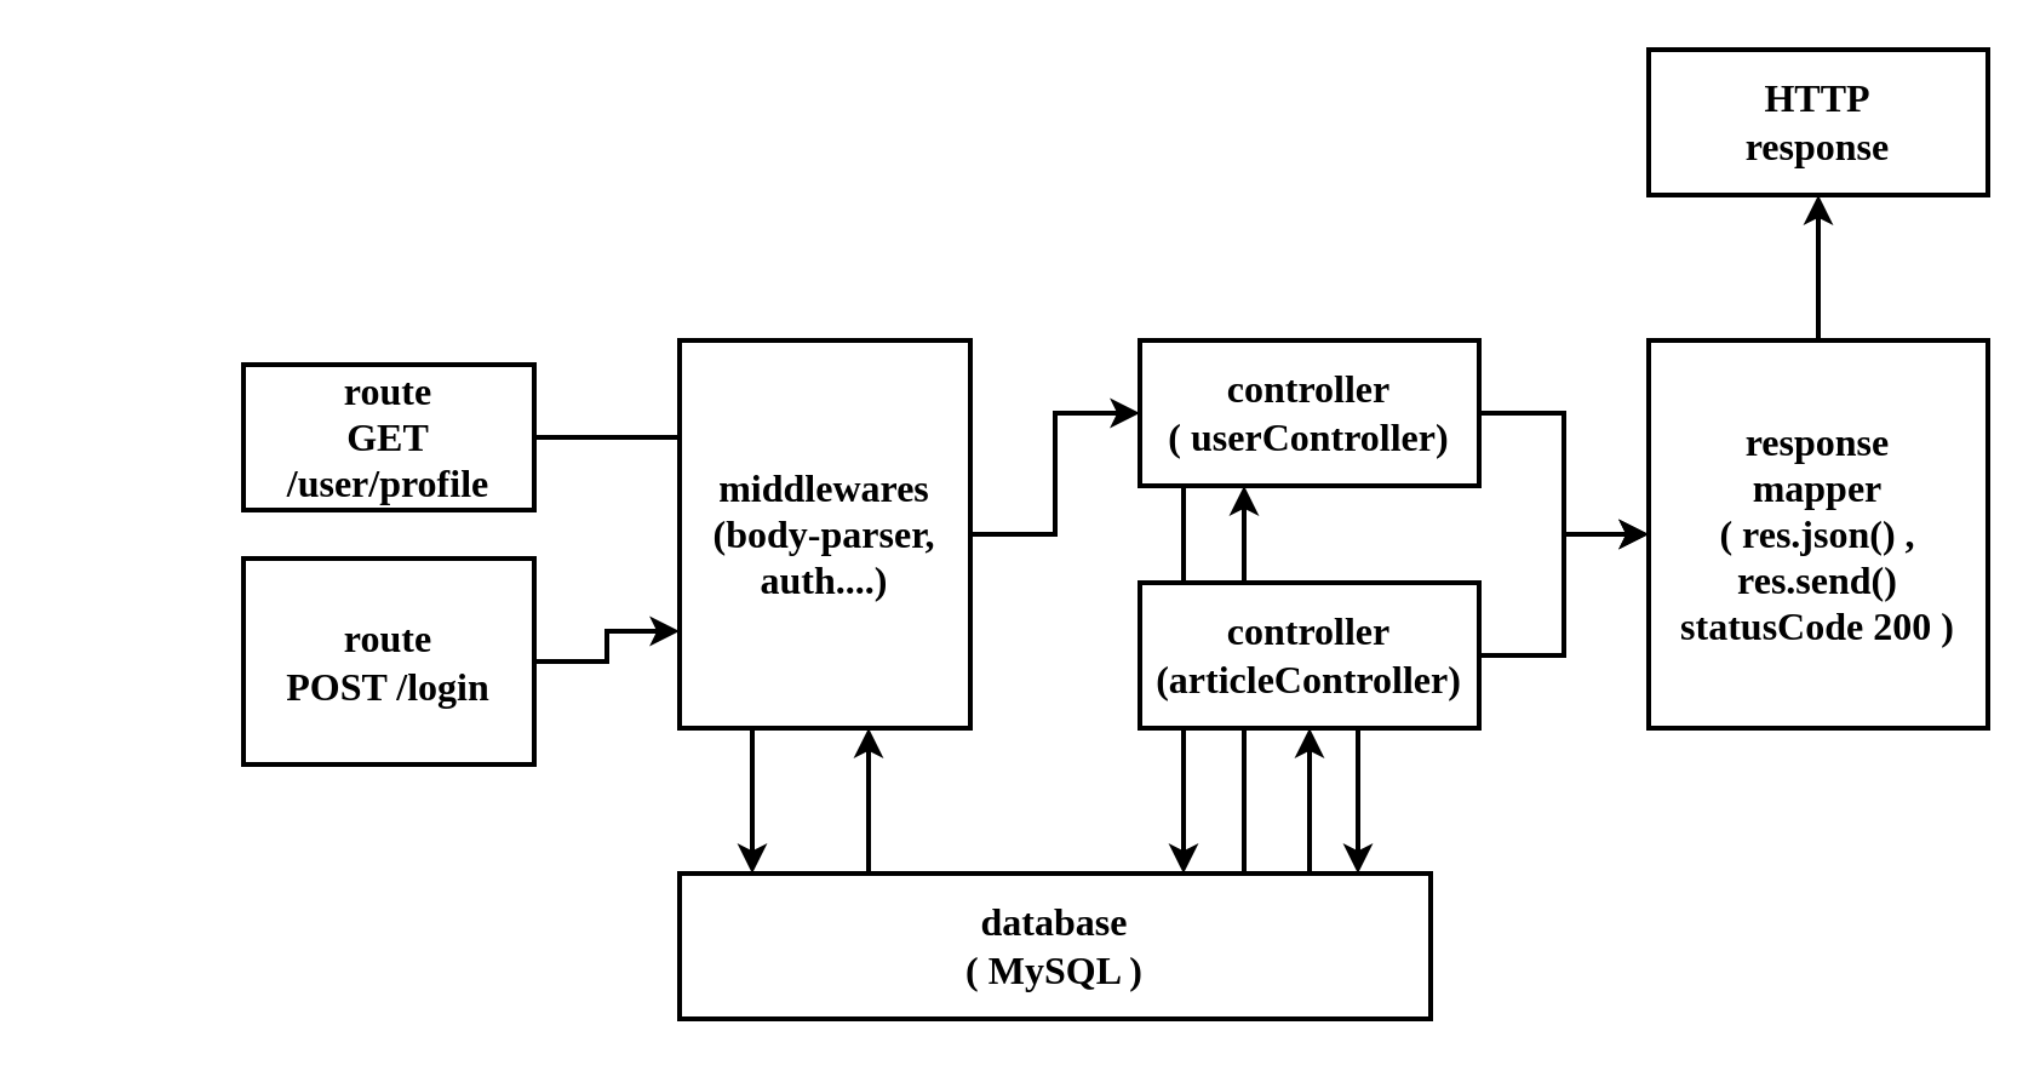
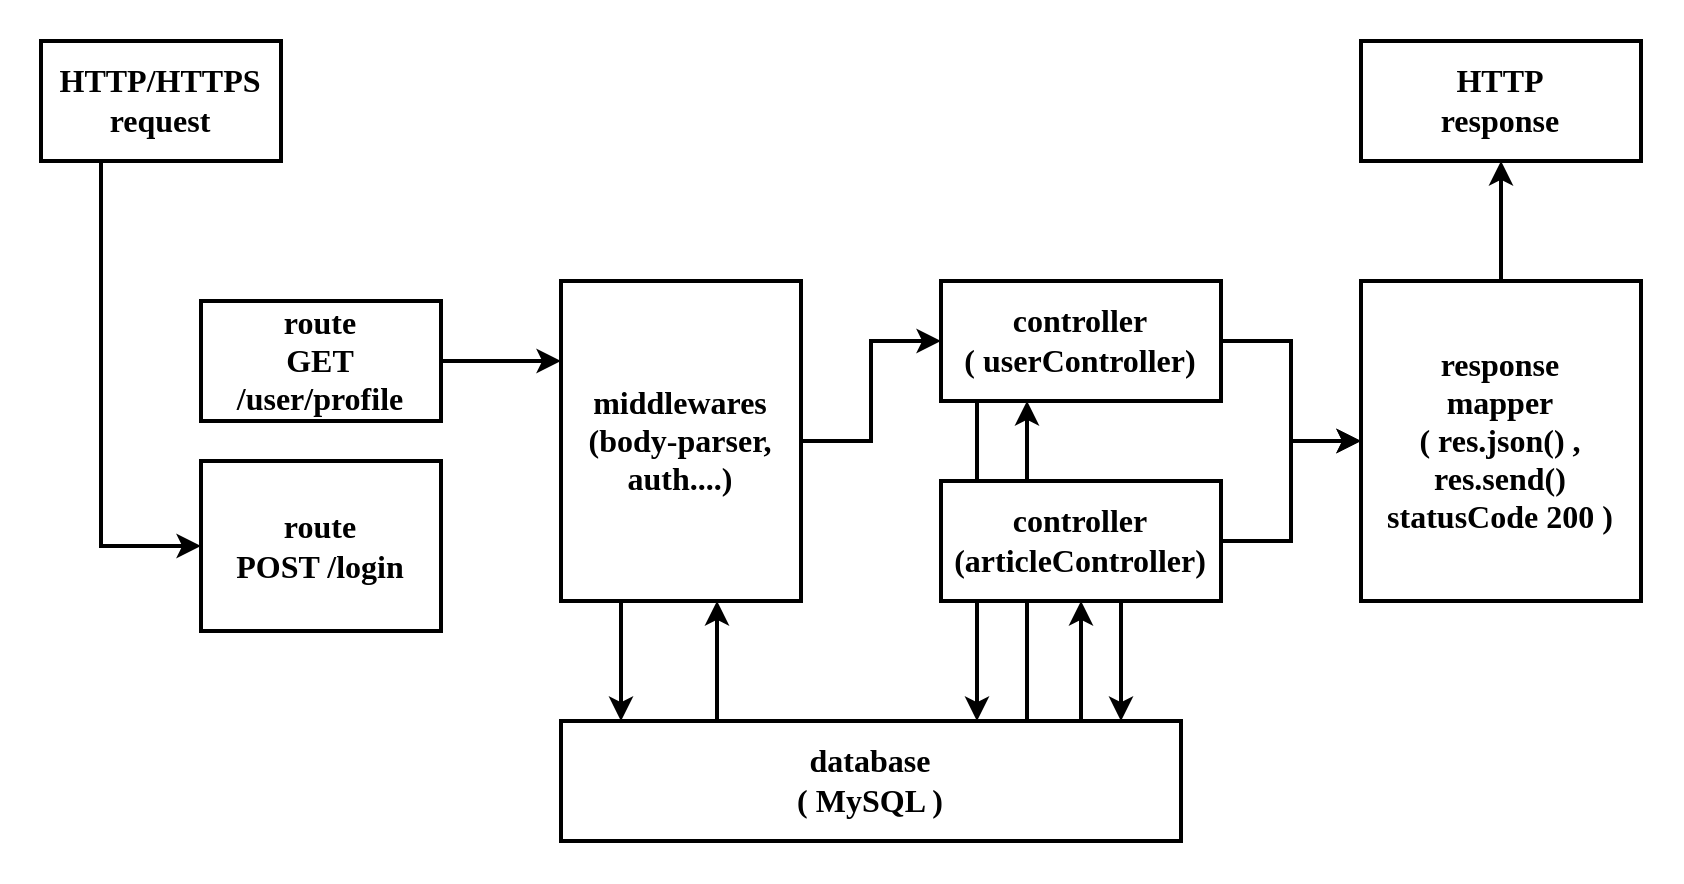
+ <mxCell id="3" value="HTTP/HTTPS&lt;br style=&quot;font-size: 16px;&quot;&gt;request" style="rounded=0;whiteSpace=wrap;html=1;strokeWidth=2;fontFamily=Times New Roman;fontSize=16;fontStyle=1" vertex="1" parent="1"><mxGeometry x="20" y="20" width="120" height="60" as="geometry" /></mxCell>
- <mxCell id="4" style="edgeStyle=orthogonalEdgeStyle;rounded=0;orthogonalLoop=1;jettySize=auto;html=1;exitX=1;exitY=0.5;exitDx=0;exitDy=0;entryX=0;entryY=0.25;entryDx=0;entryDy=0;strokeWidth=2;fontFamily=Times New Roman;fontSize=16;fontStyle=1;endArrow=none;" edge="1" parent="1" source="5" target="10"><mxGeometry relative="1" as="geometry" /></mxCell>
+ <mxCell id="4" style="edgeStyle=orthogonalEdgeStyle;rounded=0;orthogonalLoop=1;jettySize=auto;html=1;exitX=1;exitY=0.5;exitDx=0;exitDy=0;entryX=0;entryY=0.25;entryDx=0;entryDy=0;strokeWidth=2;fontFamily=Times New Roman;fontSize=16;fontStyle=1" edge="1" parent="1" source="5" target="10"><mxGeometry relative="1" as="geometry" /></mxCell>
+ <mxCell id="2" style="edgeStyle=orthogonalEdgeStyle;rounded=0;orthogonalLoop=1;jettySize=auto;html=1;exitX=0.25;exitY=1;exitDx=0;exitDy=0;entryX=0;entryY=0.5;entryDx=0;entryDy=0;strokeWidth=2;fontFamily=Times New Roman;fontSize=16;fontStyle=1" edge="1" parent="1" source="3" target="7"><mxGeometry relative="1" as="geometry" /></mxCell>
- <mxCell id="6" style="edgeStyle=orthogonalEdgeStyle;rounded=0;orthogonalLoop=1;jettySize=auto;html=1;exitX=1;exitY=0.5;exitDx=0;exitDy=0;entryX=0;entryY=0.75;entryDx=0;entryDy=0;strokeWidth=2;fontFamily=Times New Roman;fontSize=16;fontStyle=1" edge="1" parent="1" source="7" target="10"><mxGeometry relative="1" as="geometry" /></mxCell>
